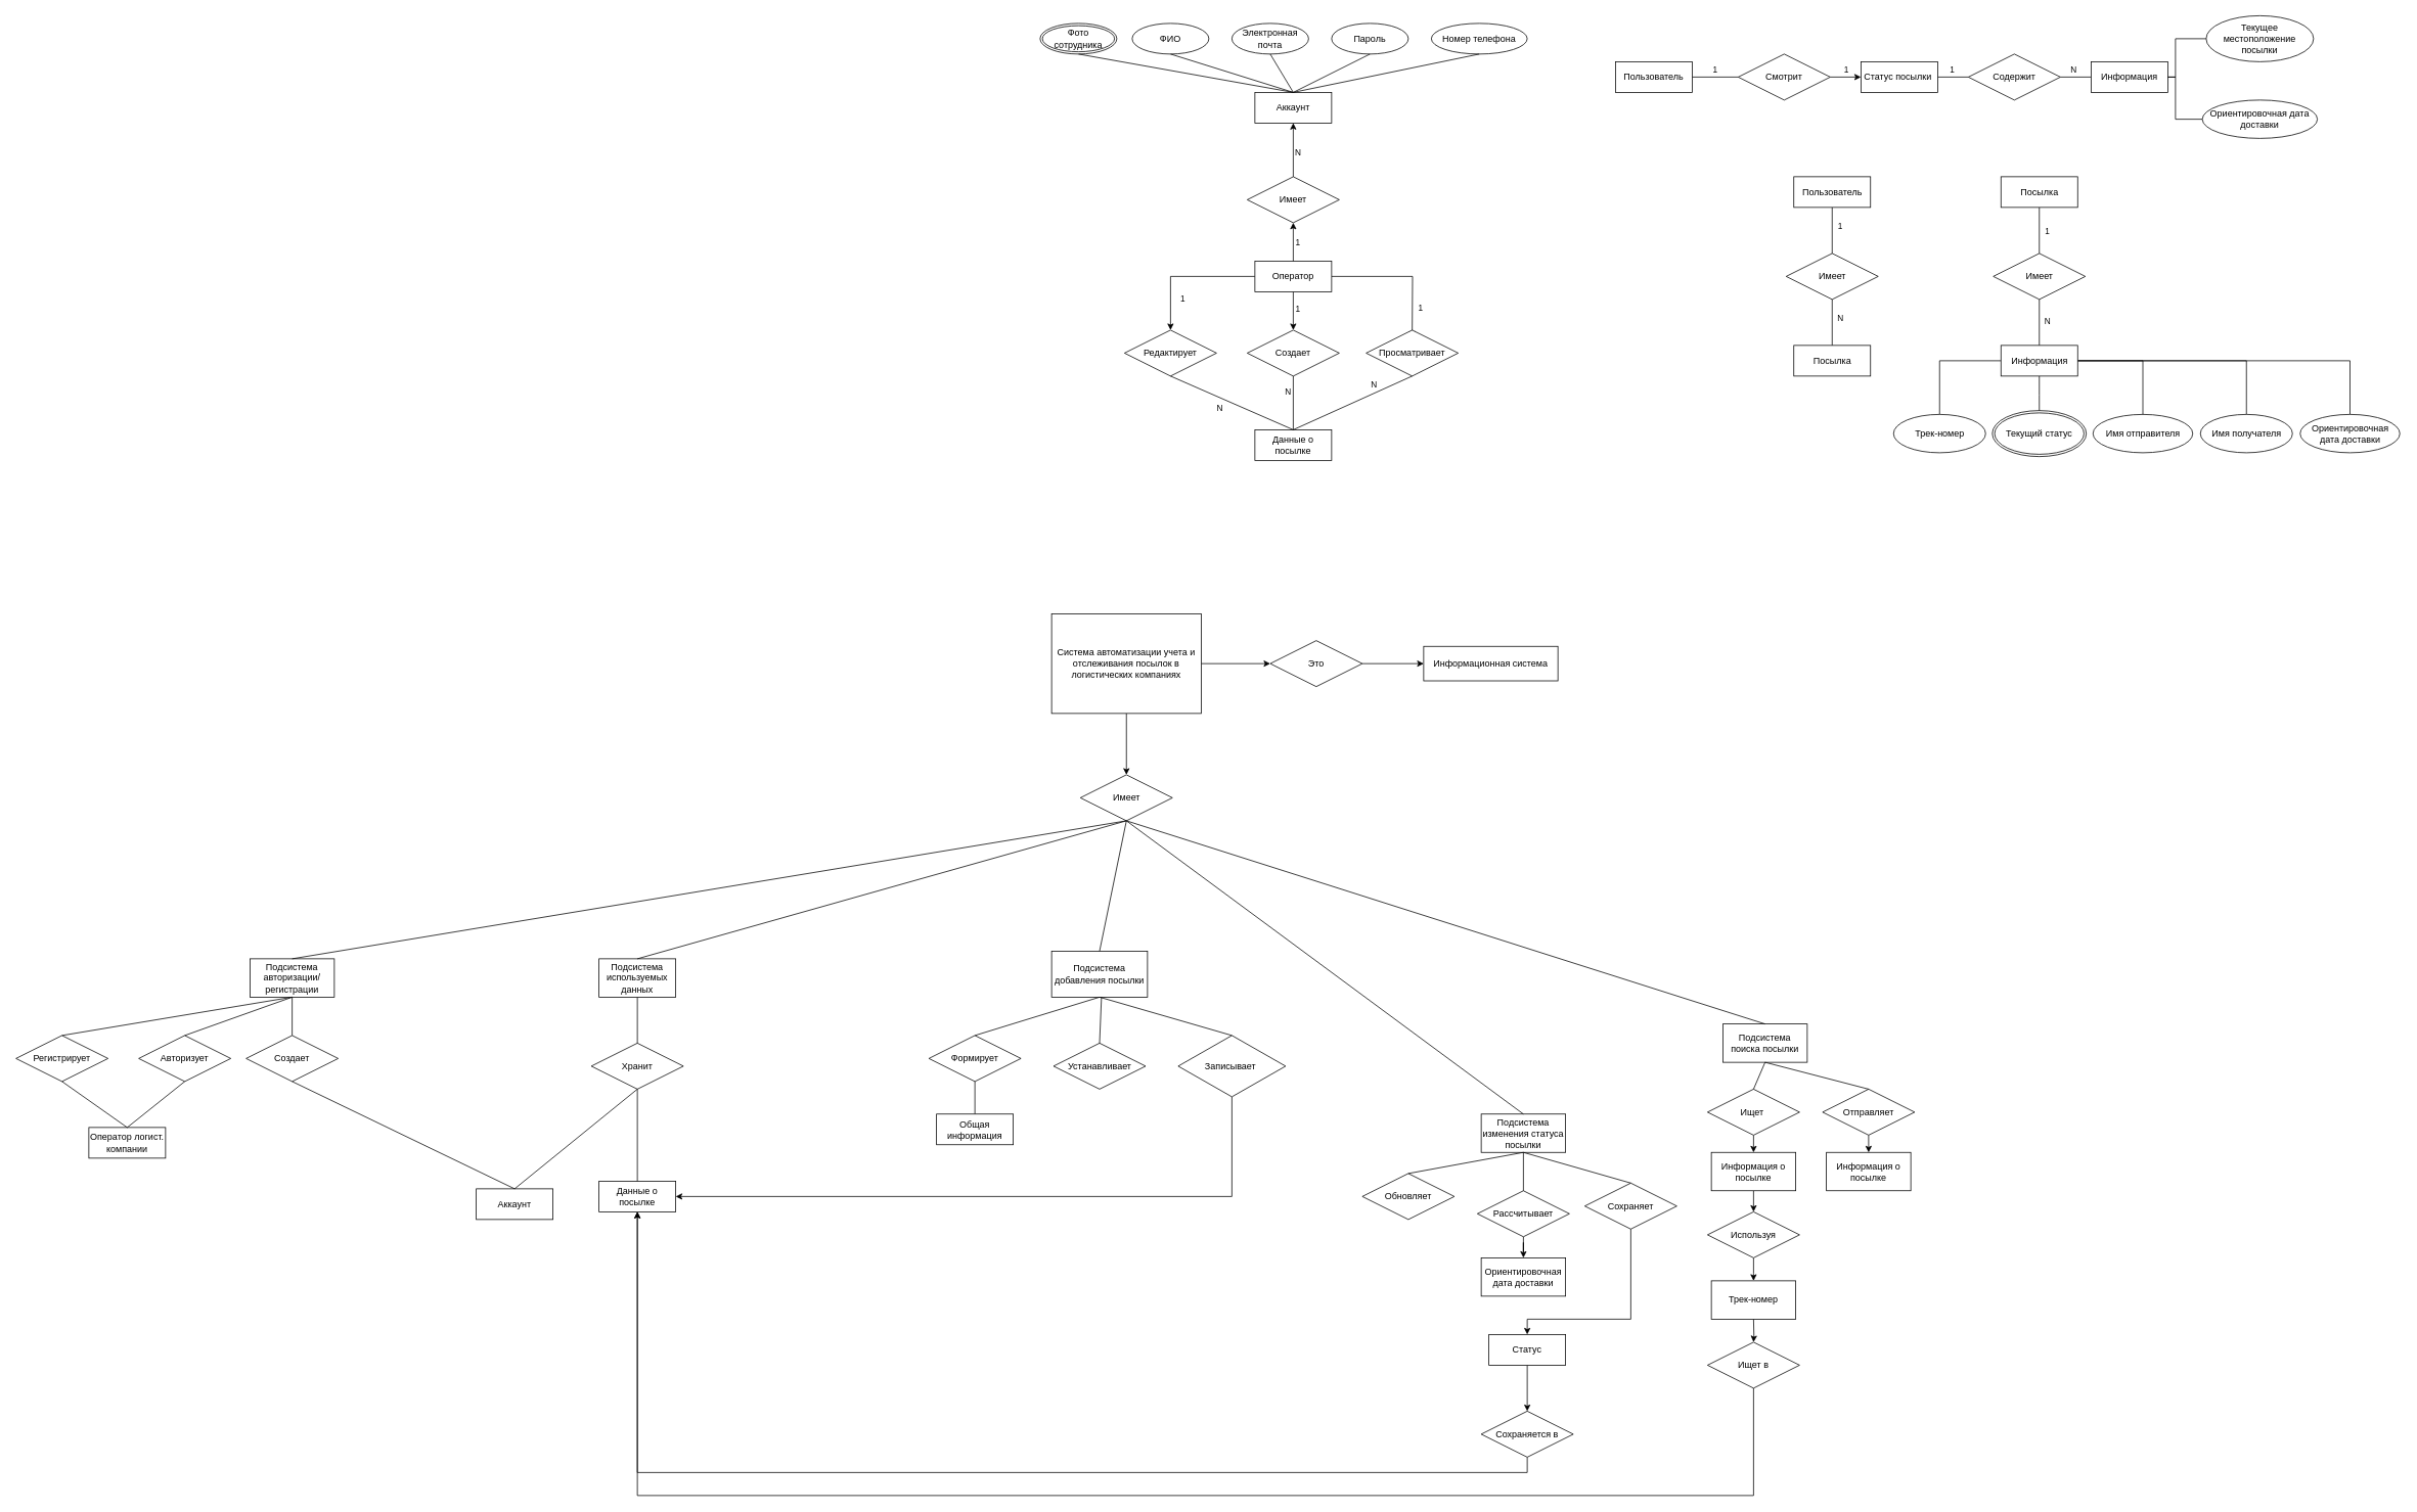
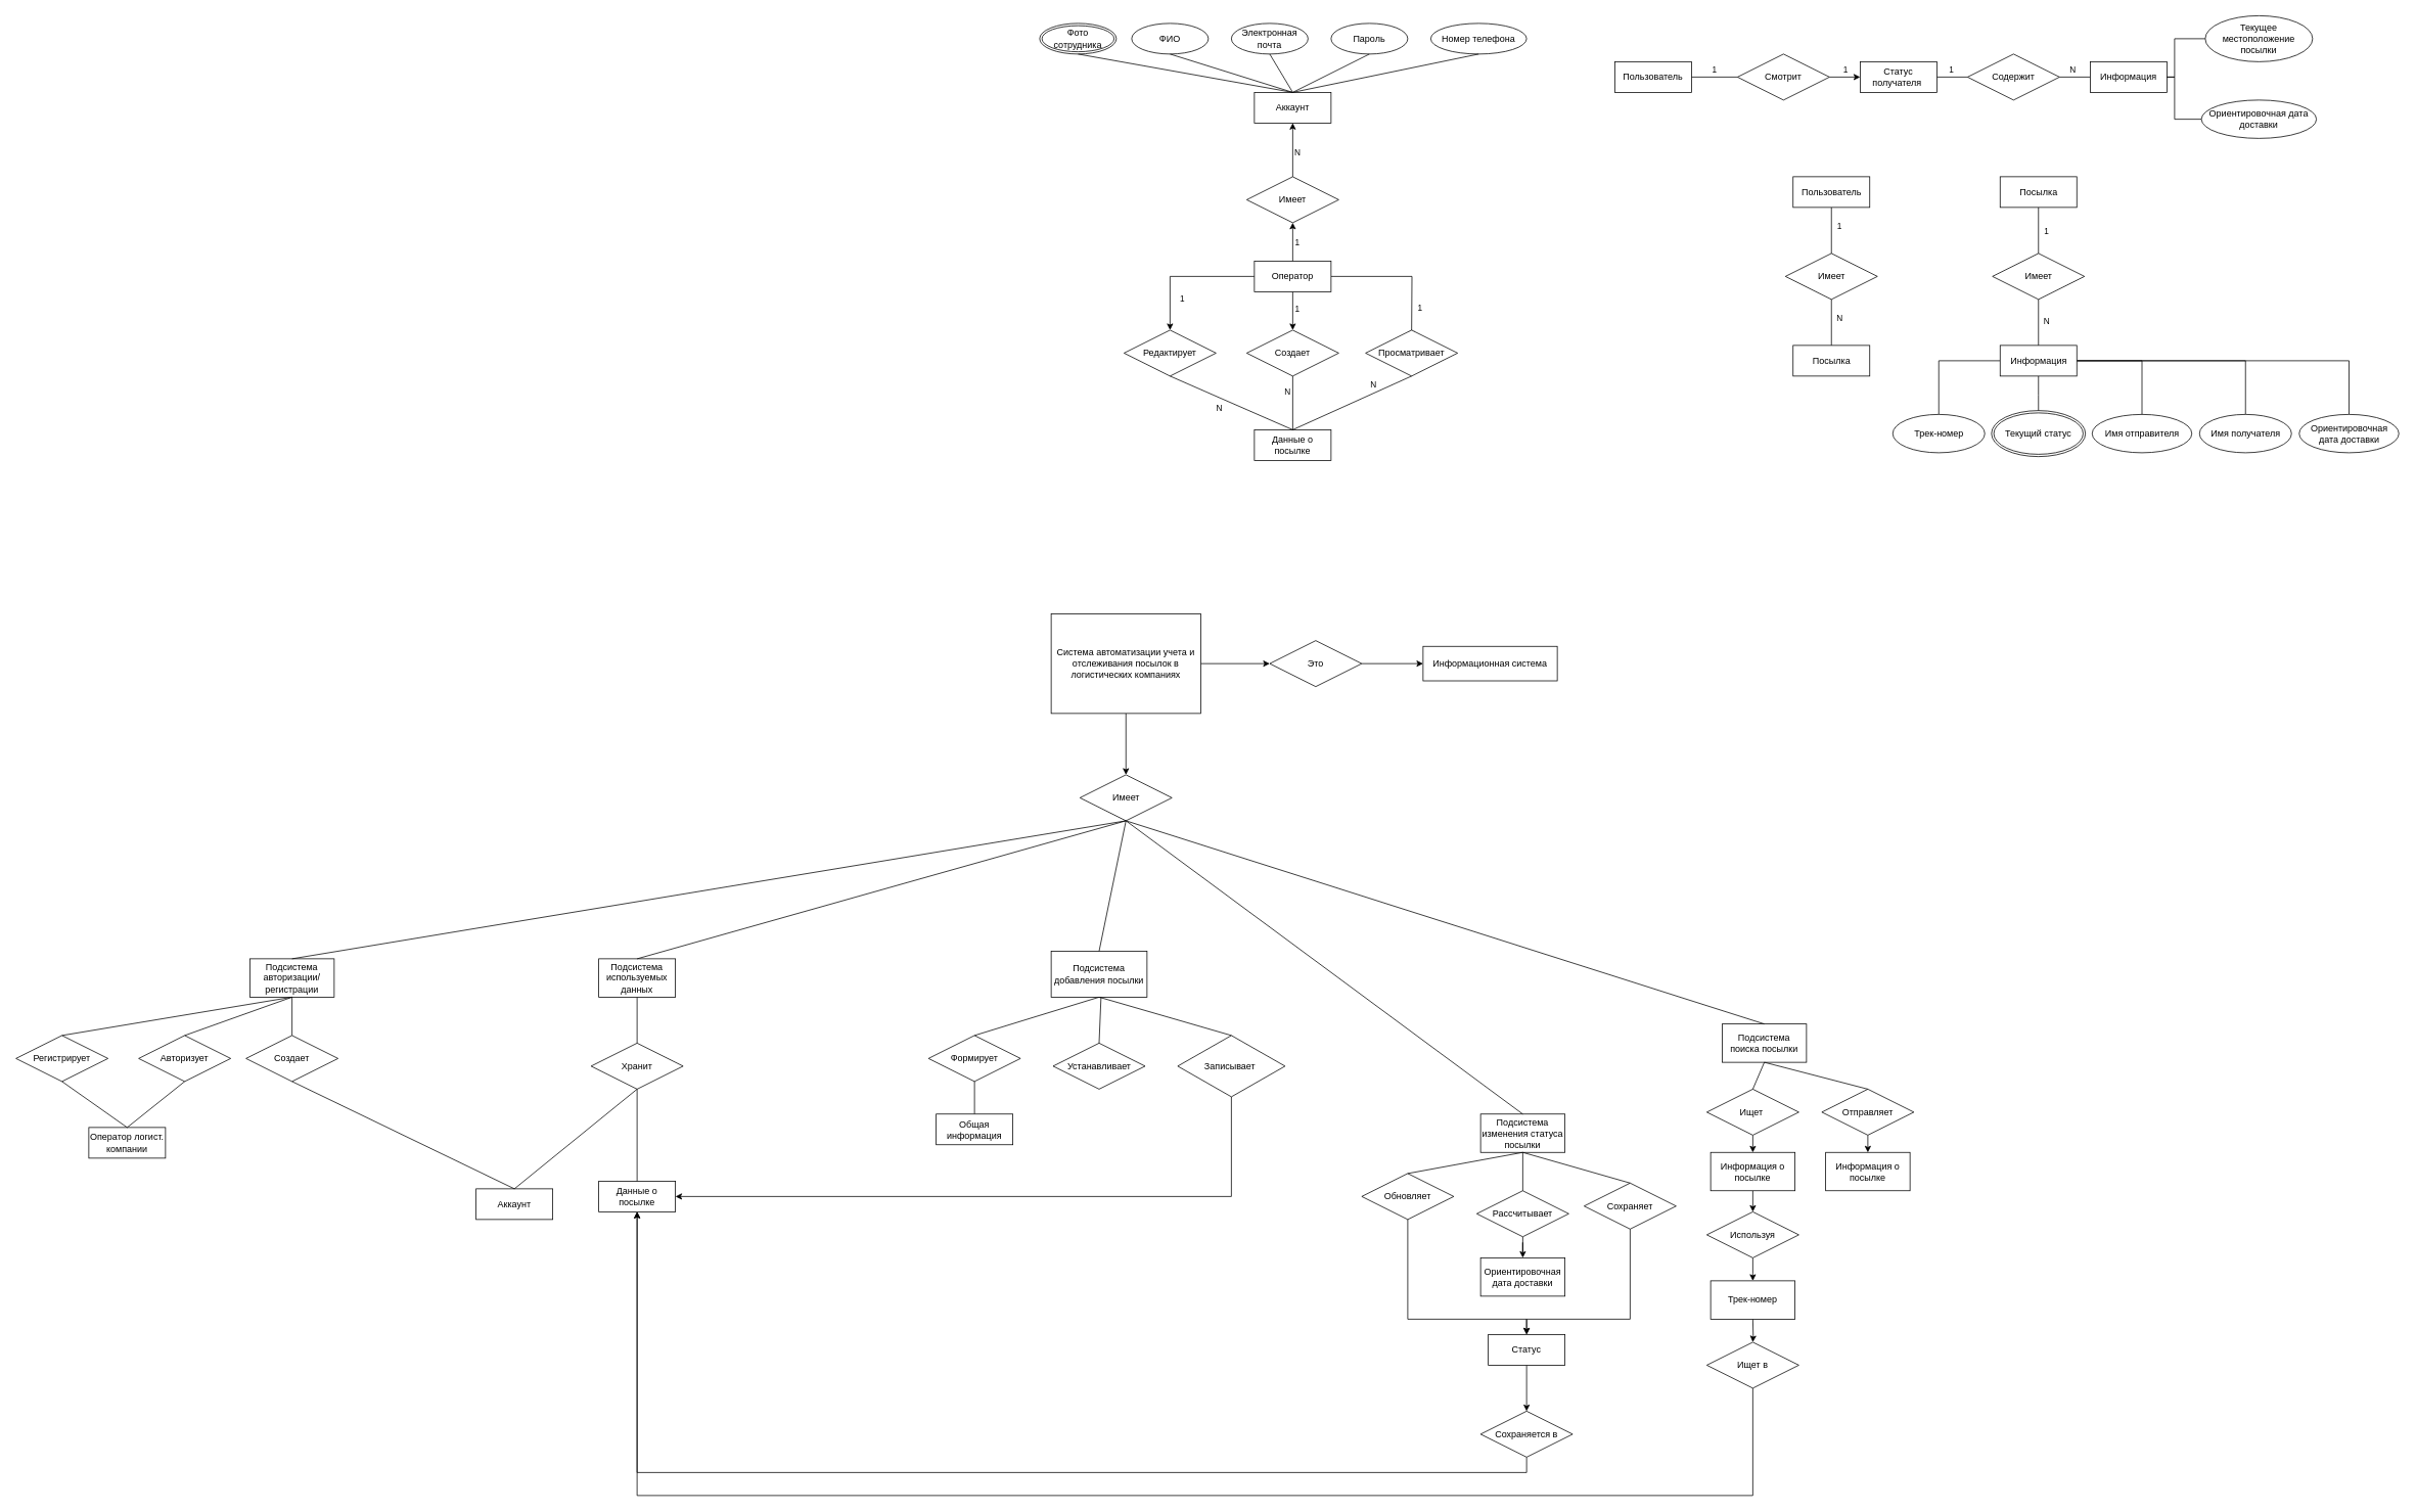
- <mxCell id="10" value="Статус посылки&amp;nbsp;" style="whiteSpace=wrap;html=1;align=center;" parent="1" vertex="1"><mxGeometry x="2425" y="80" width="100" height="40" as="geometry" /></mxCell>
+ <mxCell id="10" value="Статус получателя&amp;nbsp;" style="whiteSpace=wrap;html=1;align=center;" parent="1" vertex="1"><mxGeometry x="2425" y="80" width="100" height="40" as="geometry" /></mxCell>
+ <mxCell id="123" style="edgeStyle=orthogonalEdgeStyle;rounded=0;orthogonalLoop=1;jettySize=auto;html=1;exitX=0.5;exitY=1;exitDx=0;exitDy=0;" edge="1" parent="1" source="124" target="113"><mxGeometry relative="1" as="geometry"><Array as="points"><mxPoint x="1835" y="1720" /><mxPoint x="1990" y="1720" /></Array></mxGeometry></mxCell>
